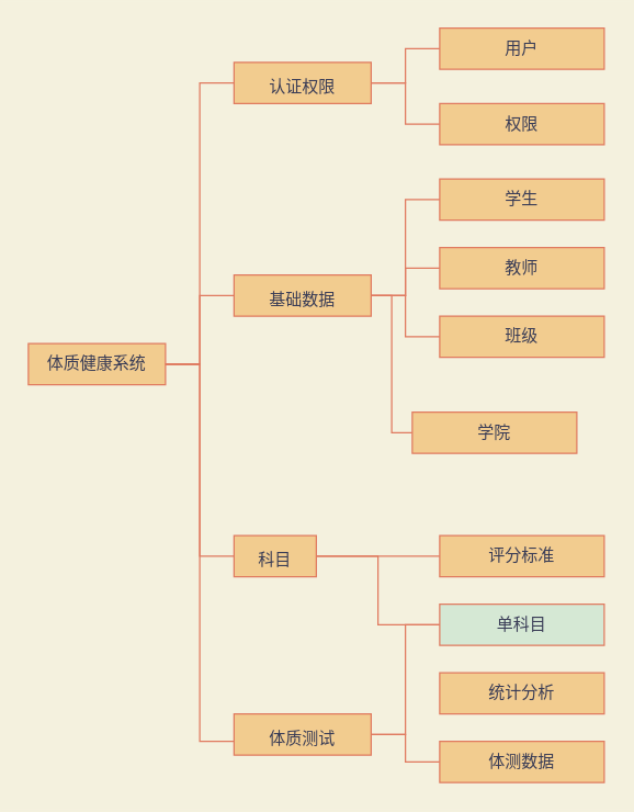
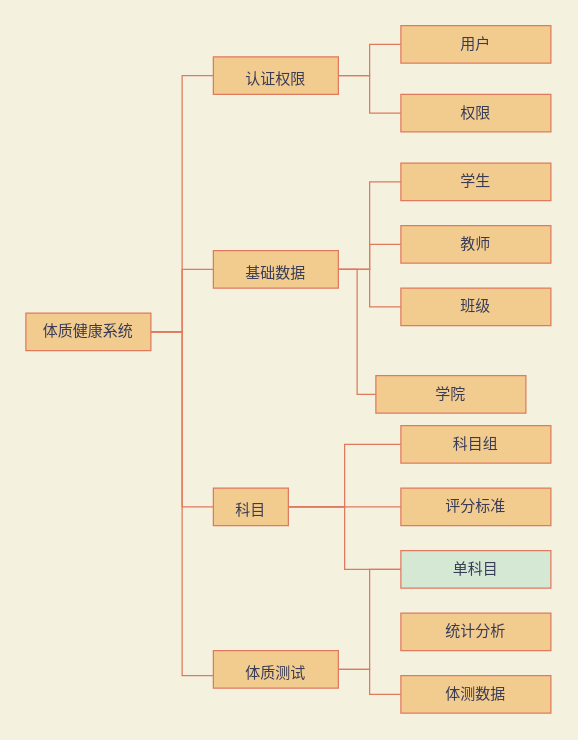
+ <mxCell id="27" value="科目组" style="whiteSpace=wrap;html=1;fillColor=#F2CC8F;strokeColor=#E07A5F;fontColor=#393C56;" vertex="1" parent="1"><mxGeometry x="320" y="340" width="120" height="30" as="geometry" /></mxCell>
+ <mxCell id="28" value="" style="edgeStyle=elbowEdgeStyle;elbow=horizontal;html=1;rounded=0;endArrow=none;endFill=0;spacing=8;spacingRight=3;spacingBottom=2;spacingLeft=2;labelBackgroundColor=#F4F1DE;strokeColor=#E07A5F;fontColor=#393C56;" edge="1" parent="1" source="7" target="27"><mxGeometry relative="1" as="geometry"><mxPoint x="270" y="42" as="sourcePoint" /><mxPoint x="320" y="2" as="targetPoint" /></mxGeometry></mxCell>
